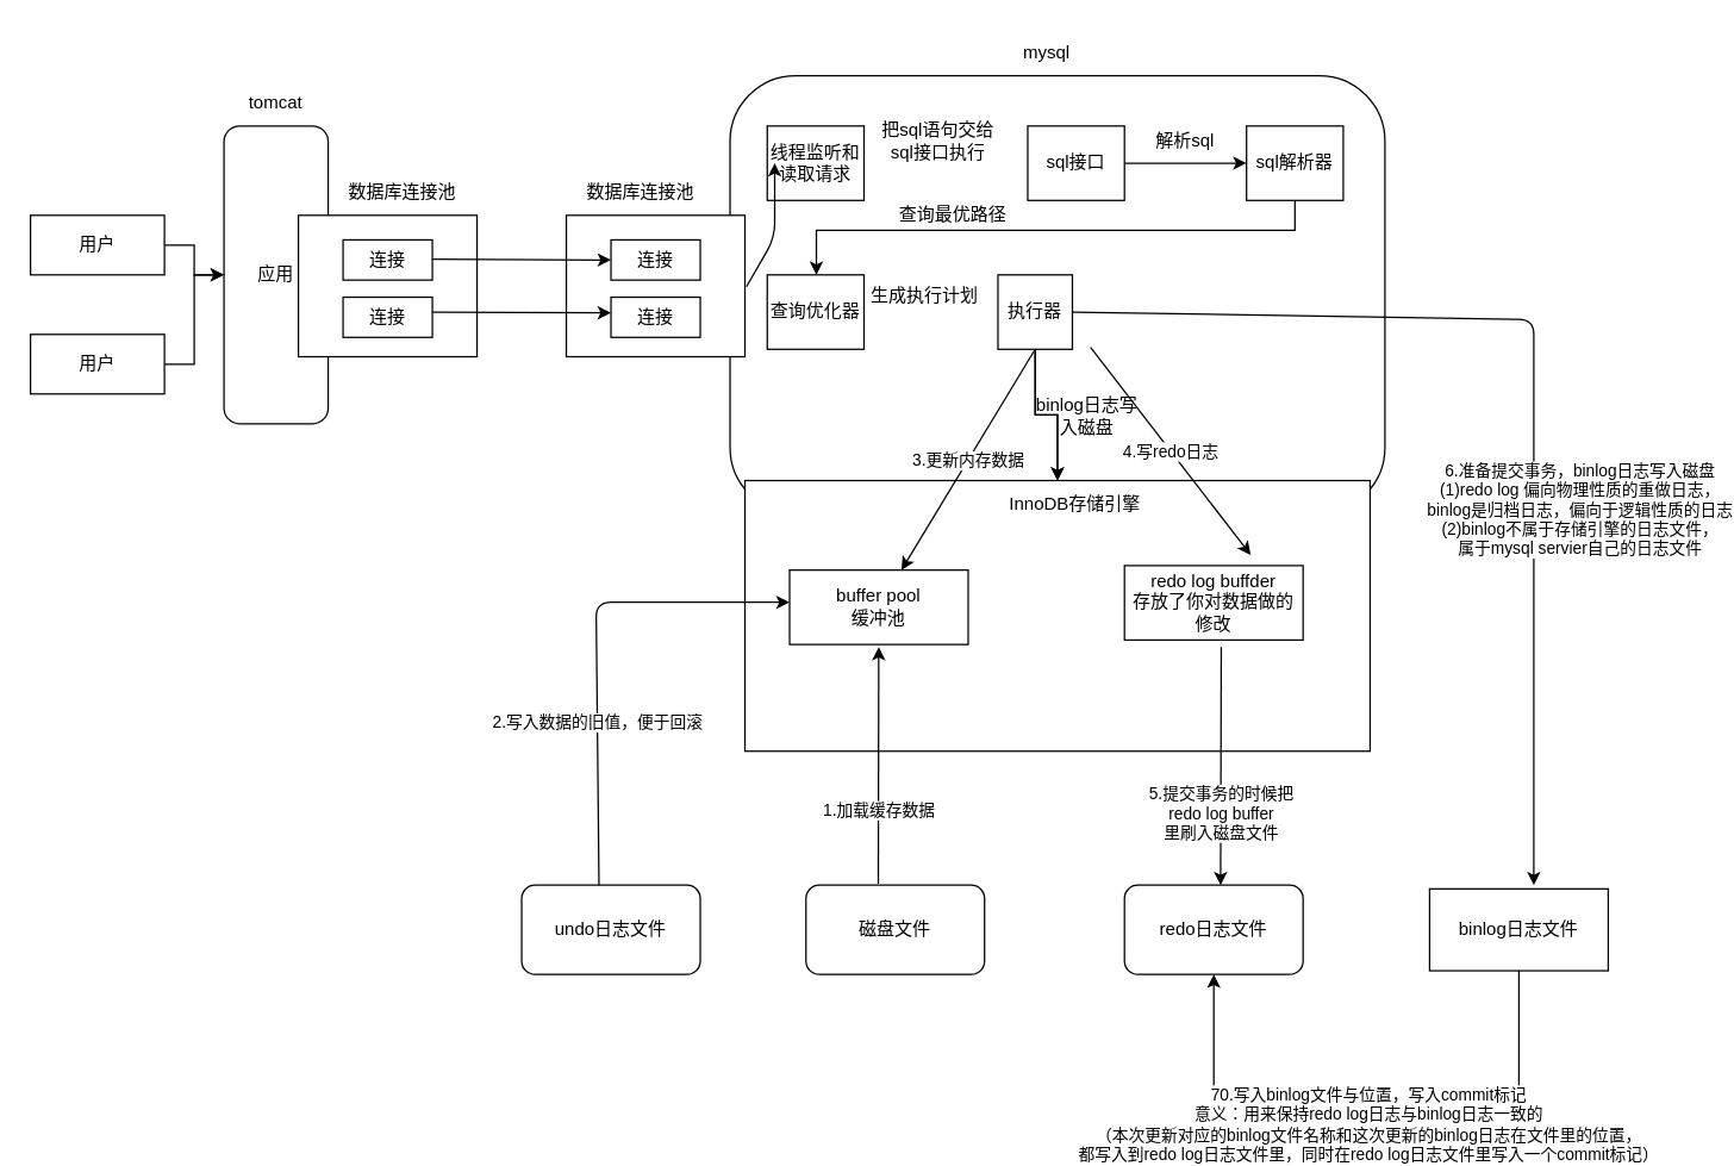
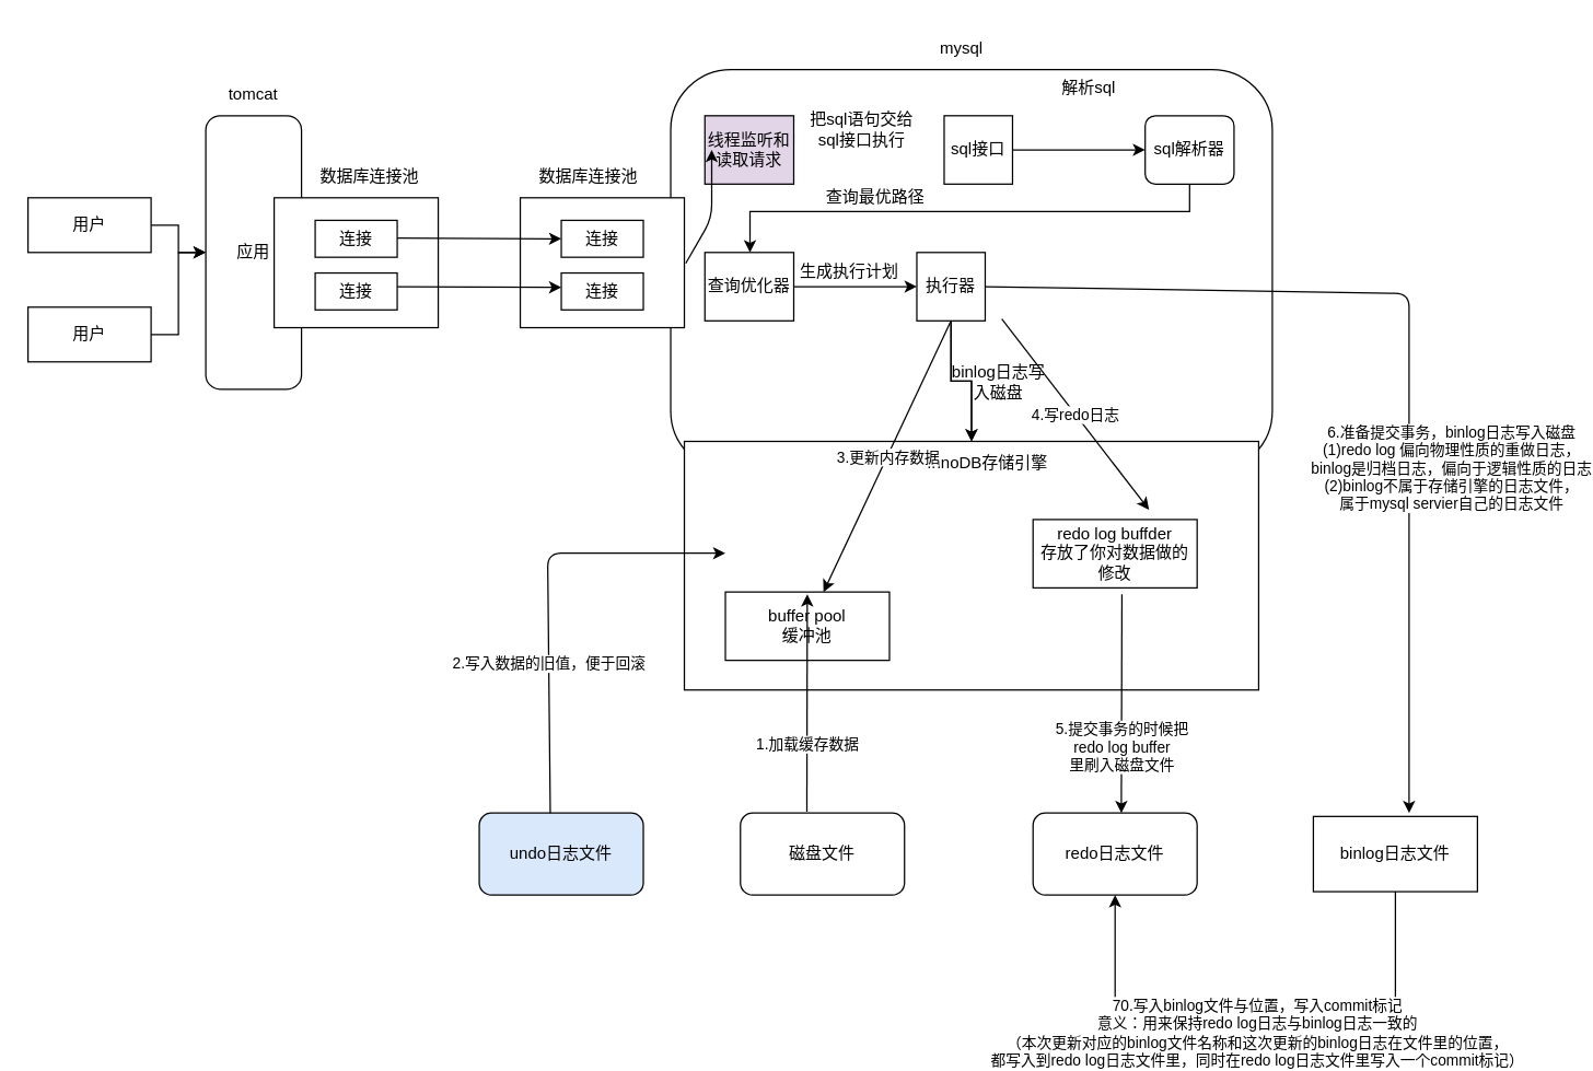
- <mxCell id="28" value="解析sql" style="text;html=1;strokeColor=none;fillColor=none;align=center;verticalAlign=middle;whiteSpace=wrap;rounded=0;" vertex="1" parent="1"><mxGeometry x="756" y="84" width="80" height="20" as="geometry" /></mxCell>
+ <mxCell id="28" value="解析sql" style="text;html=1;strokeColor=none;fillColor=none;align=center;verticalAlign=middle;whiteSpace=wrap;rounded=0;" vertex="1" parent="1"><mxGeometry x="756" y="54" width="80" height="20" as="geometry" /></mxCell>
- <mxCell id="20" value="线程监听和读取请求" style="rounded=0;whiteSpace=wrap;html=1;" vertex="1" parent="1"><mxGeometry x="515" y="84" width="65" height="50" as="geometry" /></mxCell>
+ <mxCell id="20" value="线程监听和读取请求" style="rounded=0;whiteSpace=wrap;html=1;fillColor=#e1d5e7;" vertex="1" parent="1"><mxGeometry x="515" y="84" width="65" height="50" as="geometry" /></mxCell>
- <mxCell id="22" value="sql接口" style="rounded=0;whiteSpace=wrap;html=1;" vertex="1" parent="1"><mxGeometry x="690" y="84" width="65" height="50" as="geometry" /></mxCell>
+ <mxCell id="22" value="sql接口" style="rounded=0;whiteSpace=wrap;html=1;" vertex="1" parent="1"><mxGeometry x="690" y="84" width="50" height="50" as="geometry" /></mxCell>
- <mxCell id="25" value="sql解析器" style="rounded=0;whiteSpace=wrap;html=1;" vertex="1" parent="1"><mxGeometry x="837" y="84" width="65" height="50" as="geometry" /></mxCell>
+ <mxCell id="25" value="sql解析器" style="whiteSpace=wrap;html=1;rounded=1;" vertex="1" parent="1"><mxGeometry x="837" y="84" width="65" height="50" as="geometry" /></mxCell>
+ <mxCell id="26" value="" style="edgeStyle=orthogonalEdgeStyle;rounded=0;orthogonalLoop=1;jettySize=auto;html=1;" edge="1" parent="1" source="27" target="31"><mxGeometry relative="1" as="geometry" /></mxCell>
- <mxCell id="39" value="buffer pool&lt;br&gt;缓冲池" style="rounded=0;whiteSpace=wrap;html=1;" vertex="1" parent="33"><mxGeometry x="30" y="128.333" width="120" height="50" as="geometry" /></mxCell>
+ <mxCell id="39" value="buffer pool&lt;br&gt;缓冲池" style="rounded=0;whiteSpace=wrap;html=1;" vertex="1" parent="33"><mxGeometry x="30" y="178.333" width="120" height="50" as="geometry" /></mxCell>
- <mxCell id="53" value="undo日志文件" style="rounded=1;whiteSpace=wrap;html=1;" vertex="1" parent="1"><mxGeometry x="350" y="594" width="120" height="60" as="geometry" /></mxCell>
+ <mxCell id="53" value="undo日志文件" style="rounded=1;whiteSpace=wrap;html=1;fillColor=#dae8fc;" vertex="1" parent="1"><mxGeometry x="350" y="594" width="120" height="60" as="geometry" /></mxCell>
